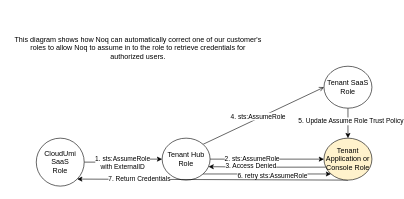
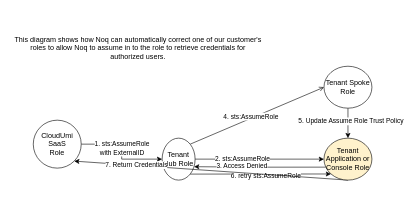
- <mxCell id="19" value="Tenant SaaS Role" style="ellipse;whiteSpace=wrap;html=1;" parent="1" vertex="1"><mxGeometry x="540" y="110" width="80" height="70" as="geometry" /></mxCell>
+ <mxCell id="19" value="Tenant Spoke Role" style="ellipse;whiteSpace=wrap;html=1;" parent="1" vertex="1"><mxGeometry x="540" y="110" width="80" height="70" as="geometry" /></mxCell>
- <mxCell id="11" value="Tenant Hub Role" style="ellipse;whiteSpace=wrap;html=1;" parent="1" vertex="1"><mxGeometry x="270" y="230" width="80" height="70" as="geometry" /></mxCell>
+ <mxCell id="11" value="Tenant Hub Role" style="ellipse;whiteSpace=wrap;html=1;" parent="1" vertex="1"><mxGeometry x="270" y="230" width="55" height="70" as="geometry" /></mxCell>
- <mxCell id="4" value="CloudUmi&lt;br&gt;SaaS&lt;br&gt;Role" style="ellipse;whiteSpace=wrap;html=1;" parent="1" vertex="1"><mxGeometry x="60" y="230" width="80" height="80" as="geometry" /></mxCell>
+ <mxCell id="4" value="CloudUmi&lt;br&gt;SaaS&lt;br&gt;Role" style="ellipse;whiteSpace=wrap;html=1;" parent="1" vertex="1"><mxGeometry x="55" y="200" width="80" height="80" as="geometry" /></mxCell>
